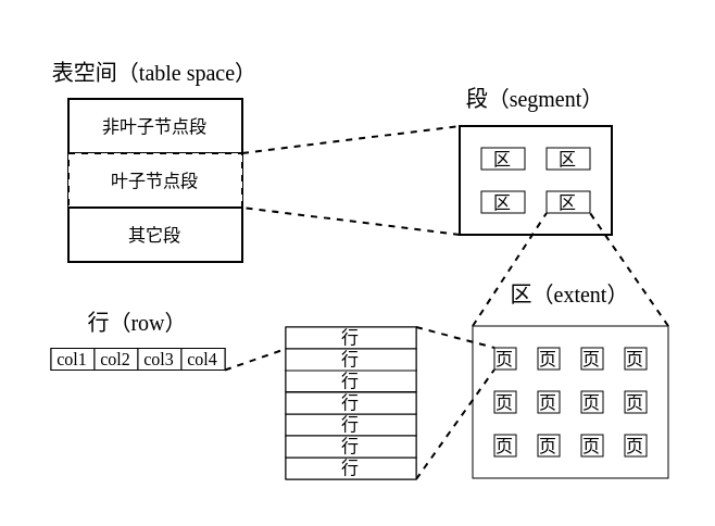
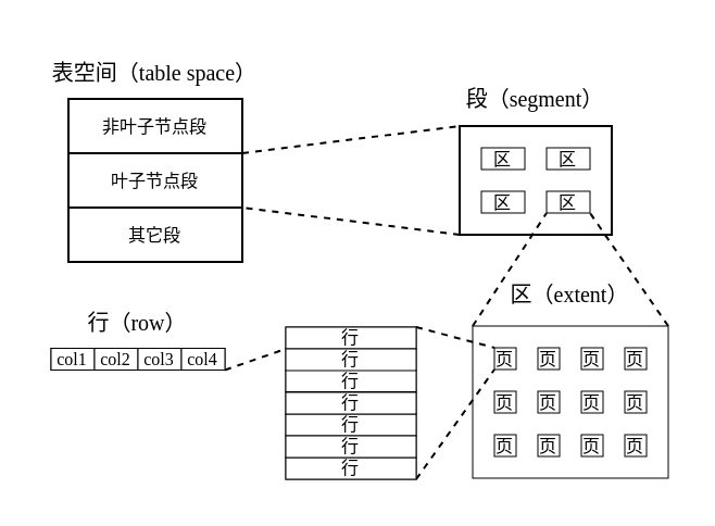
- <mxCell id="15" value="叶子节点段" style="rounded=0;whiteSpace=wrap;html=1;fontSize=8;fontFamily=Times New Roman;dashed=1;" vertex="1" parent="12"><mxGeometry y="25" width="80" height="25" as="geometry" /></mxCell>
+ <mxCell id="15" value="叶子节点段" style="rounded=0;whiteSpace=wrap;html=1;fontSize=8;fontFamily=Times New Roman;" vertex="1" parent="12"><mxGeometry y="25" width="80" height="25" as="geometry" /></mxCell>
